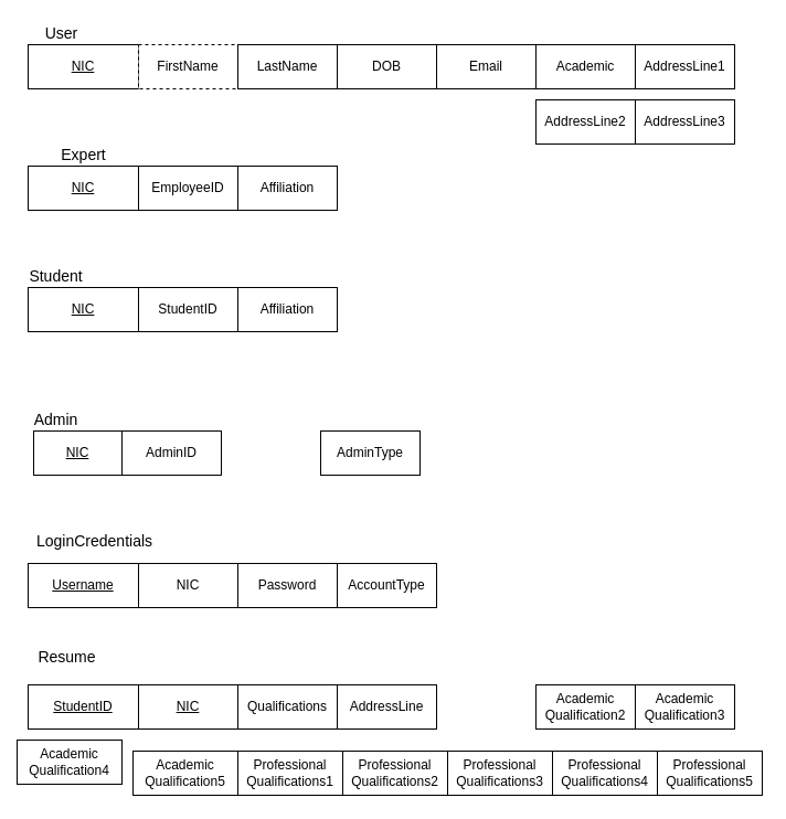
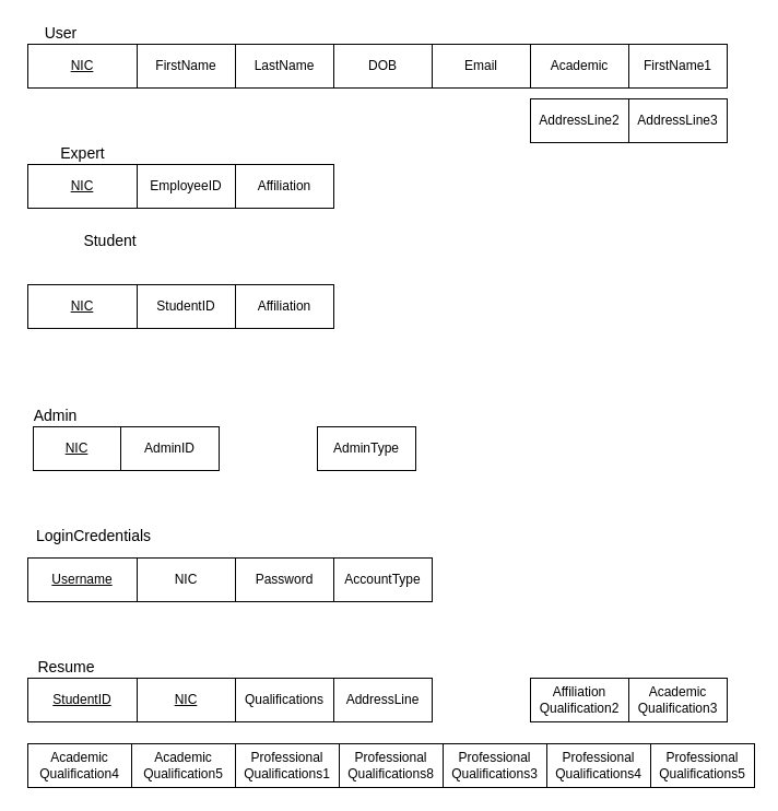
- <mxCell id="9" value="FirstName" style="rounded=0;whiteSpace=wrap;html=1;fontStyle=0;dashed=1;" vertex="1" parent="1"><mxGeometry x="125" y="40" width="90" height="40" as="geometry" /></mxCell>
+ <mxCell id="9" value="FirstName" style="rounded=0;whiteSpace=wrap;html=1;fontStyle=0" vertex="1" parent="1"><mxGeometry x="125" y="40" width="90" height="40" as="geometry" /></mxCell>
- <mxCell id="42" value="AddressLine1" style="rounded=0;whiteSpace=wrap;html=1;" vertex="1" parent="1"><mxGeometry x="575" y="40" width="90" height="40" as="geometry" /></mxCell>
+ <mxCell id="42" value="FirstName1" style="rounded=0;whiteSpace=wrap;html=1;" vertex="1" parent="1"><mxGeometry x="575" y="40" width="90" height="40" as="geometry" /></mxCell>
- <mxCell id="4" value="&lt;font style=&quot;font-size: 14px&quot;&gt;Student&lt;/font&gt;" style="text;html=1;align=center;verticalAlign=middle;resizable=0;points=[];autosize=1;" vertex="1" parent="1"><mxGeometry x="20" y="240" width="60" height="20" as="geometry" /></mxCell>
+ <mxCell id="4" value="&lt;font style=&quot;font-size: 14px&quot;&gt;Student&lt;/font&gt;" style="text;html=1;align=center;verticalAlign=middle;resizable=0;points=[];autosize=1;" vertex="1" parent="1"><mxGeometry x="70" y="210" width="60" height="20" as="geometry" /></mxCell>
- <mxCell id="7" value="&lt;font style=&quot;font-size: 14px&quot;&gt;Resume&lt;/font&gt;" style="text;html=1;align=center;verticalAlign=middle;resizable=0;points=[];autosize=1;" vertex="1" parent="1"><mxGeometry x="25" y="585" width="70" height="20" as="geometry" /></mxCell>
+ <mxCell id="7" value="&lt;font style=&quot;font-size: 14px&quot;&gt;Resume&lt;/font&gt;" style="text;html=1;align=center;verticalAlign=middle;resizable=0;points=[];autosize=1;" vertex="1" parent="1"><mxGeometry x="25" y="600" width="70" height="20" as="geometry" /></mxCell>
- <mxCell id="26" value="Academic&lt;br&gt;Qualification2" style="rounded=0;whiteSpace=wrap;html=1;" vertex="1" parent="1"><mxGeometry x="485" y="620" width="90" height="40" as="geometry" /></mxCell>
+ <mxCell id="26" value="Affiliation&lt;br&gt;Qualification2" style="rounded=0;whiteSpace=wrap;html=1;" vertex="1" parent="1"><mxGeometry x="485" y="620" width="90" height="40" as="geometry" /></mxCell>
- <mxCell id="28" value="Academic&lt;br&gt;Qualification4" style="rounded=0;whiteSpace=wrap;html=1;" vertex="1" parent="1"><mxGeometry x="15" y="670" width="95" height="40" as="geometry" /></mxCell>
+ <mxCell id="28" value="Academic&lt;br&gt;Qualification4" style="rounded=0;whiteSpace=wrap;html=1;" vertex="1" parent="1"><mxGeometry x="25" y="680" width="95" height="40" as="geometry" /></mxCell>
- <mxCell id="31" value="Professional&lt;br&gt;Qualifications2" style="rounded=0;whiteSpace=wrap;html=1;" vertex="1" parent="1"><mxGeometry x="310" y="680" width="95" height="40" as="geometry" /></mxCell>
+ <mxCell id="31" value="Professional&lt;br&gt;Qualifications8" style="rounded=0;whiteSpace=wrap;html=1;" vertex="1" parent="1"><mxGeometry x="310" y="680" width="95" height="40" as="geometry" /></mxCell>
